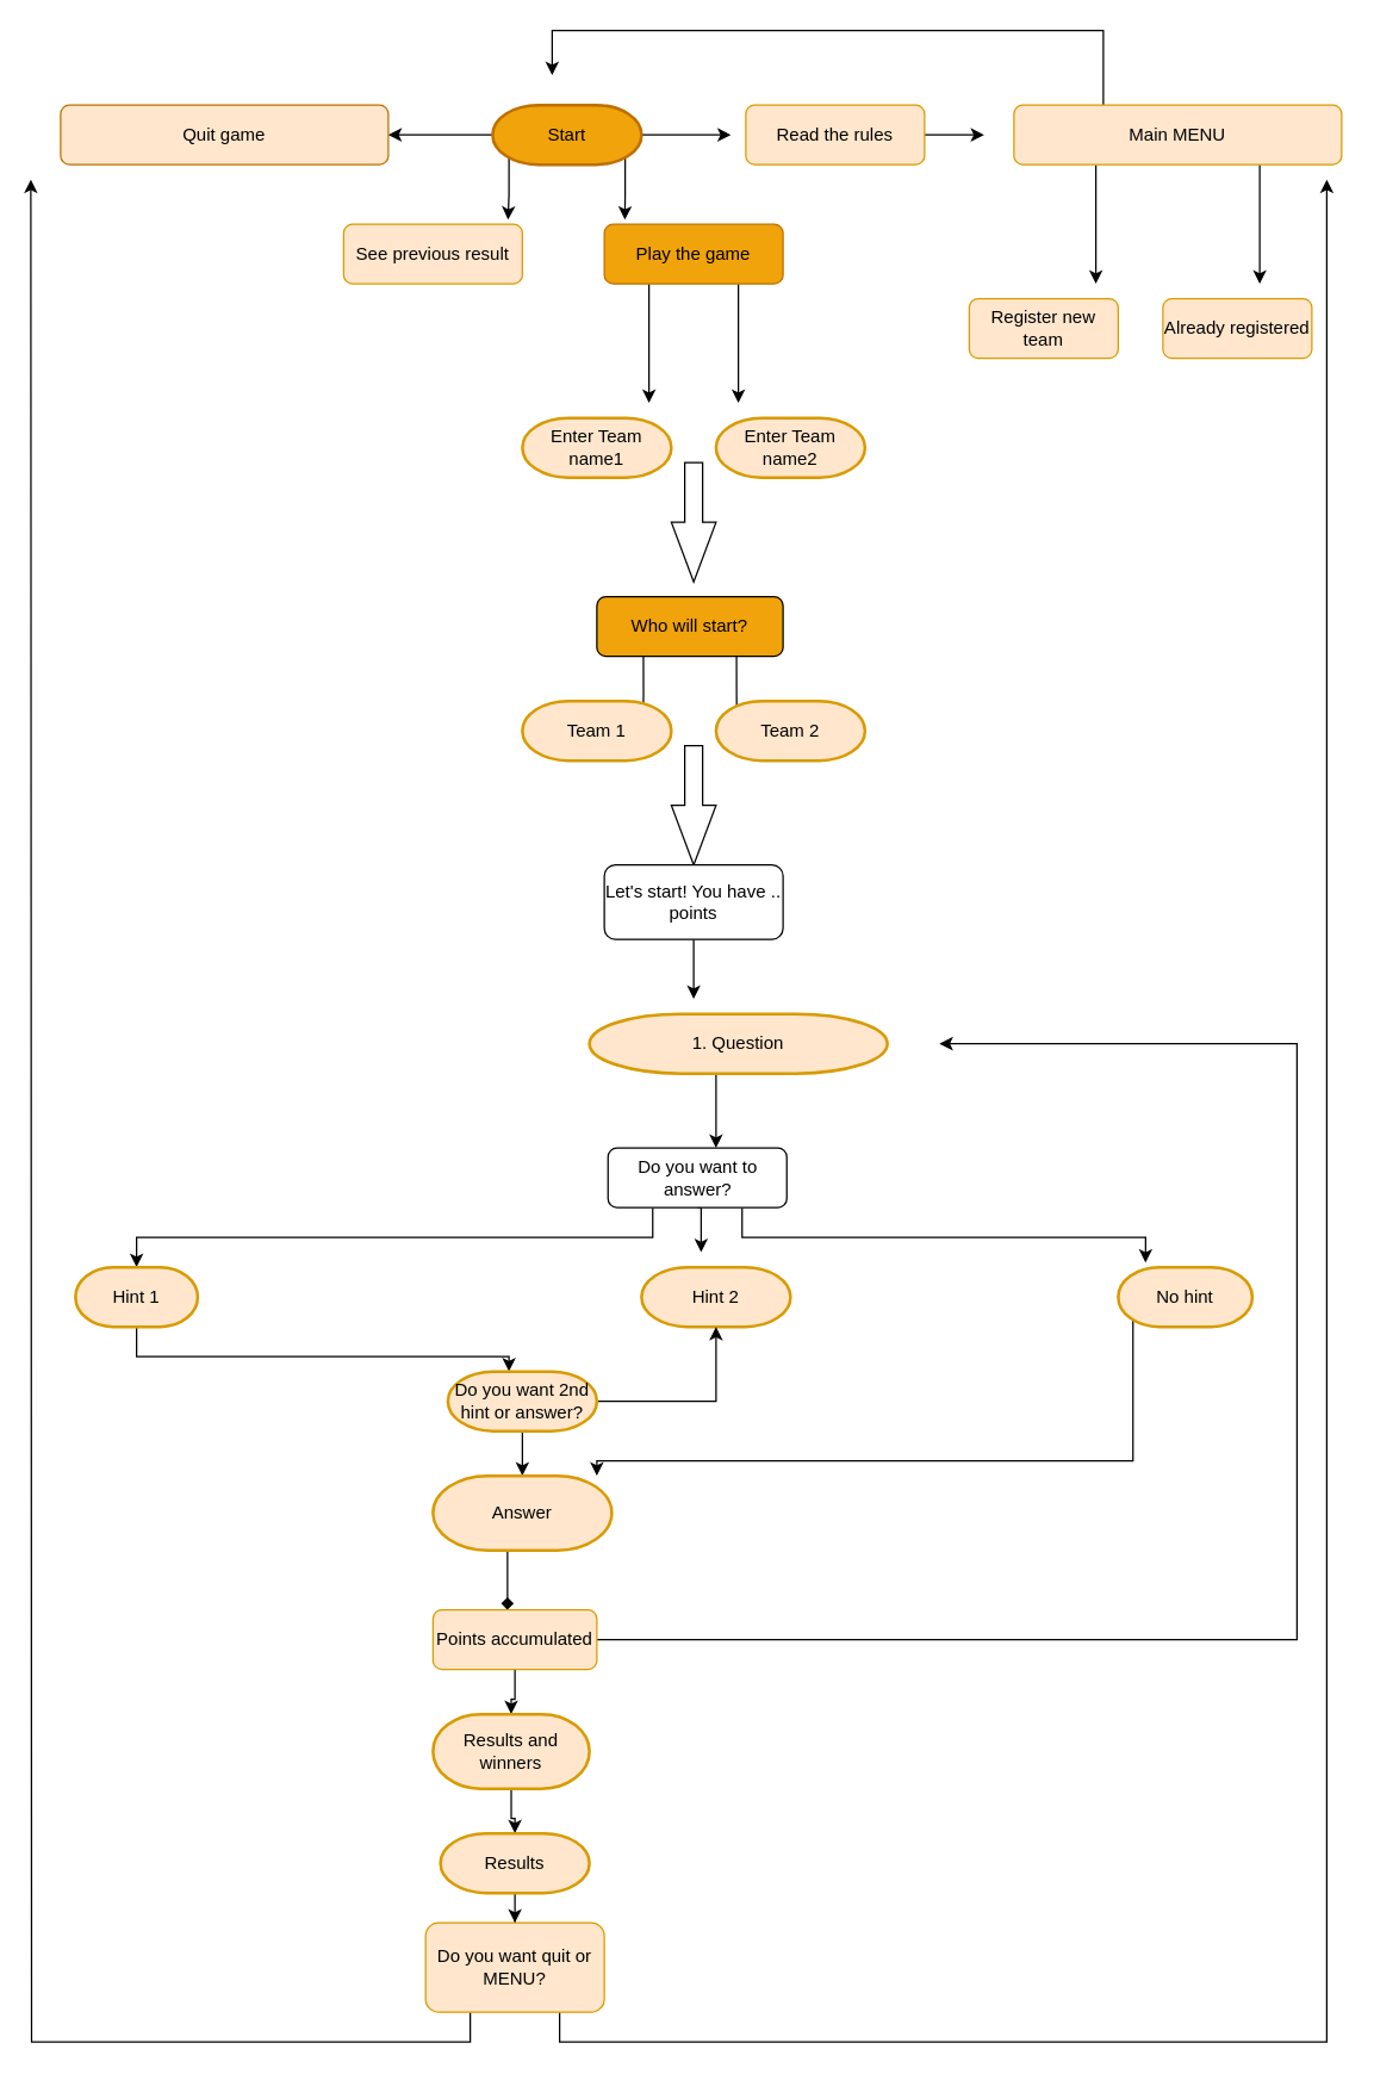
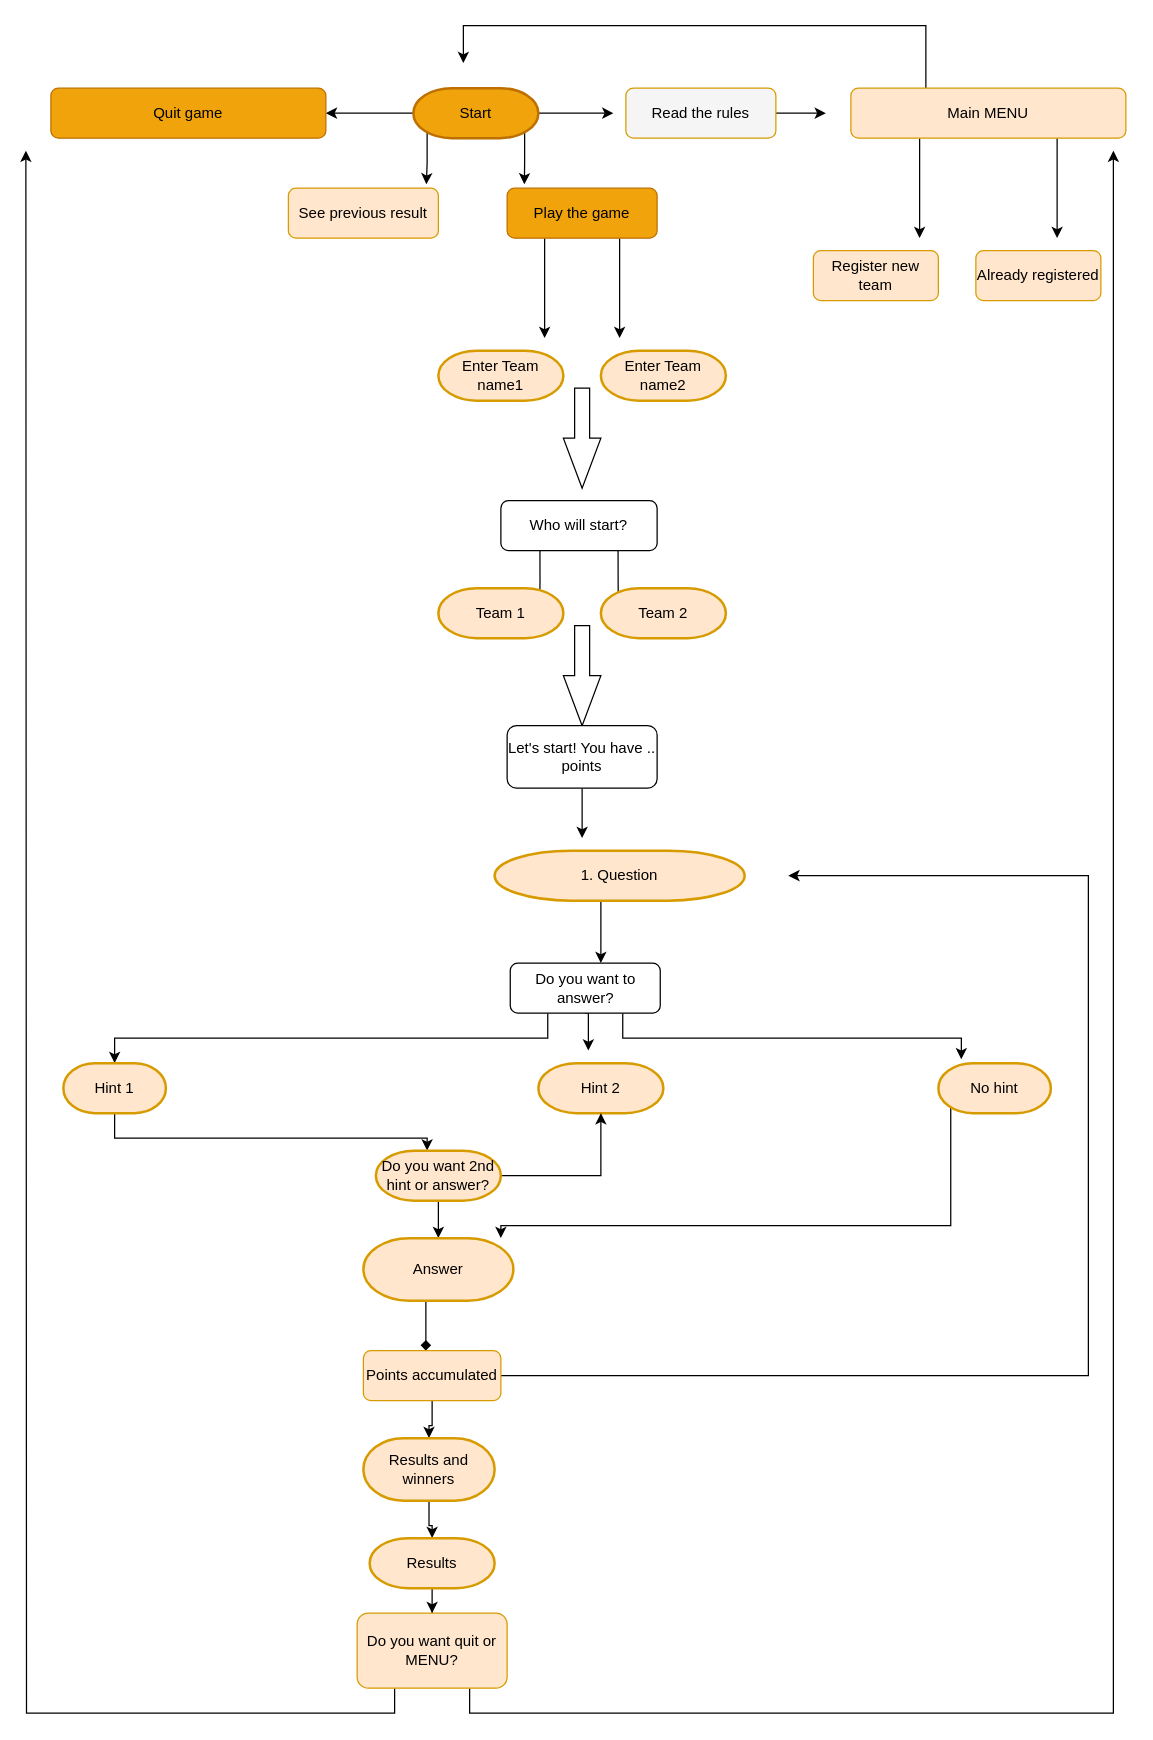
- <mxCell id="7" value="Quit game" style="rounded=1;whiteSpace=wrap;html=1;fillColor=#ffe6cc;fontColor=#000000;strokeColor=#BD7000;" vertex="1" parent="1"><mxGeometry x="40" y="70" width="220" height="40" as="geometry" /></mxCell>
+ <mxCell id="7" value="Quit game" style="rounded=1;whiteSpace=wrap;html=1;fillColor=#f0a30a;fontColor=#000000;strokeColor=#BD7000;" vertex="1" parent="1"><mxGeometry x="40" y="70" width="220" height="40" as="geometry" /></mxCell>
- <mxCell id="9" value="Read the rules" style="rounded=1;whiteSpace=wrap;html=1;fillColor=#ffe6cc;strokeColor=#d79b00;" vertex="1" parent="1"><mxGeometry x="500" y="70" width="120" height="40" as="geometry" /></mxCell>
+ <mxCell id="9" value="Read the rules" style="rounded=1;whiteSpace=wrap;html=1;fillColor=#f5f5f5;strokeColor=#d79b00;" vertex="1" parent="1"><mxGeometry x="500" y="70" width="120" height="40" as="geometry" /></mxCell>
- <mxCell id="23" value="Who will start?" style="rounded=1;whiteSpace=wrap;html=1;fillColor=#f0a30a;" vertex="1" parent="1"><mxGeometry x="400" y="400" width="125" height="40" as="geometry" /></mxCell>
+ <mxCell id="23" value="Who will start?" style="rounded=1;whiteSpace=wrap;html=1;" vertex="1" parent="1"><mxGeometry x="400" y="400" width="125" height="40" as="geometry" /></mxCell>
